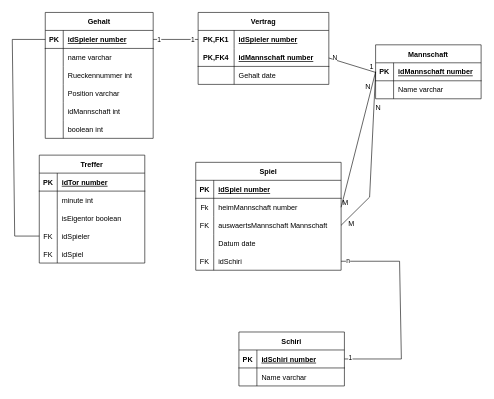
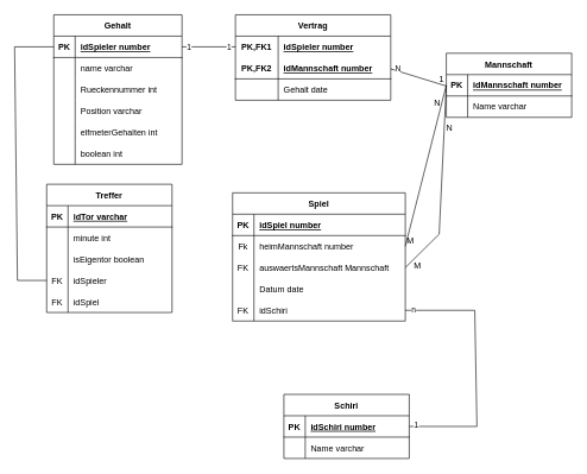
- <mxCell id="72" value="PK,FK4" style="shape=partialRectangle;connectable=0;fillColor=none;top=0;left=0;bottom=0;right=0;fontStyle=1;overflow=hidden;" vertex="1" parent="71"><mxGeometry width="60" height="30" as="geometry"><mxRectangle width="60" height="30" as="alternateBounds" /></mxGeometry></mxCell>
+ <mxCell id="72" value="PK,FK2" style="shape=partialRectangle;connectable=0;fillColor=none;top=0;left=0;bottom=0;right=0;fontStyle=1;overflow=hidden;" vertex="1" parent="71"><mxGeometry width="60" height="30" as="geometry"><mxRectangle width="60" height="30" as="alternateBounds" /></mxGeometry></mxCell>
- <mxCell id="17" value="idMannschaft int" style="shape=partialRectangle;connectable=0;fillColor=none;top=0;left=0;bottom=0;right=0;align=left;spacingLeft=6;overflow=hidden;" vertex="1" parent="15"><mxGeometry x="30" width="150" height="30" as="geometry"><mxRectangle width="150" height="30" as="alternateBounds" /></mxGeometry></mxCell>
+ <mxCell id="17" value="elfmeterGehalten int" style="shape=partialRectangle;connectable=0;fillColor=none;top=0;left=0;bottom=0;right=0;align=left;spacingLeft=6;overflow=hidden;" vertex="1" parent="15"><mxGeometry x="30" width="150" height="30" as="geometry"><mxRectangle width="150" height="30" as="alternateBounds" /></mxGeometry></mxCell>
- <mxCell id="54" value="idTor  number" style="shape=partialRectangle;connectable=0;fillColor=none;top=0;left=0;bottom=0;right=0;align=left;spacingLeft=6;fontStyle=5;overflow=hidden;" vertex="1" parent="52"><mxGeometry x="30" width="146" height="30" as="geometry"><mxRectangle width="146" height="30" as="alternateBounds" /></mxGeometry></mxCell>
+ <mxCell id="54" value="idTor  varchar" style="shape=partialRectangle;connectable=0;fillColor=none;top=0;left=0;bottom=0;right=0;align=left;spacingLeft=6;fontStyle=5;overflow=hidden;" vertex="1" parent="52"><mxGeometry x="30" width="146" height="30" as="geometry"><mxRectangle width="146" height="30" as="alternateBounds" /></mxGeometry></mxCell>
